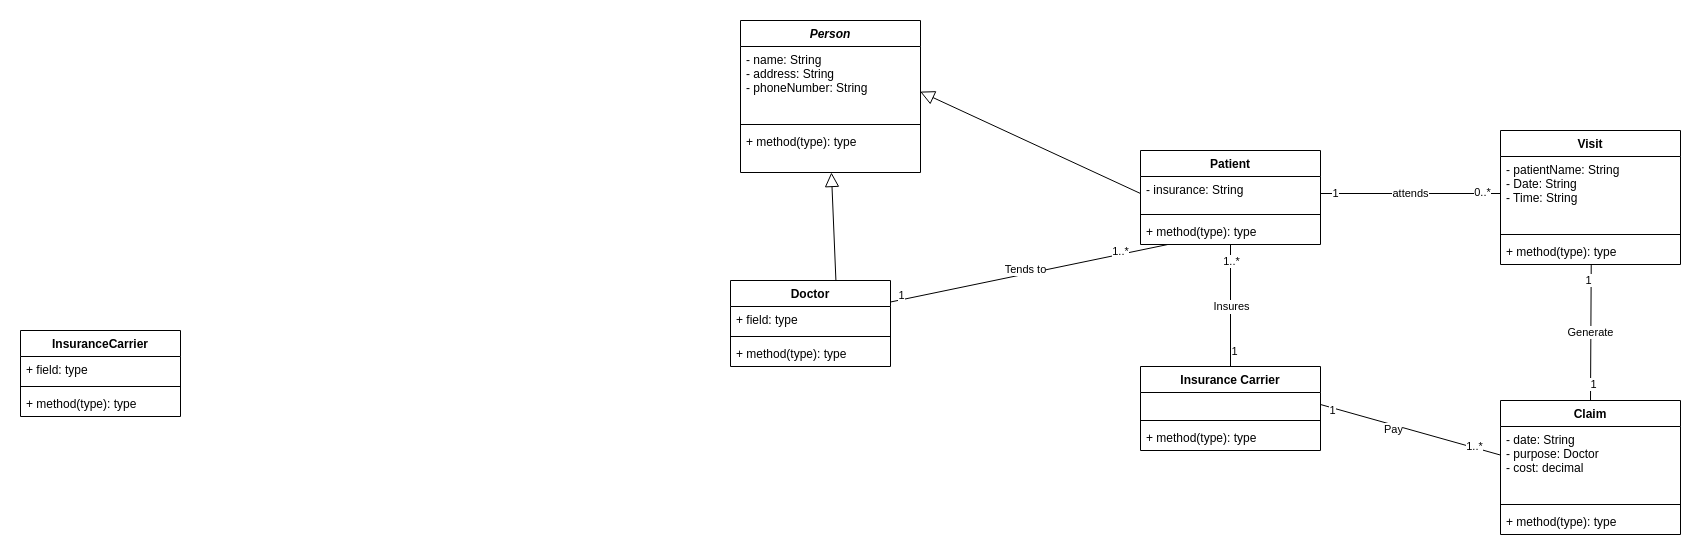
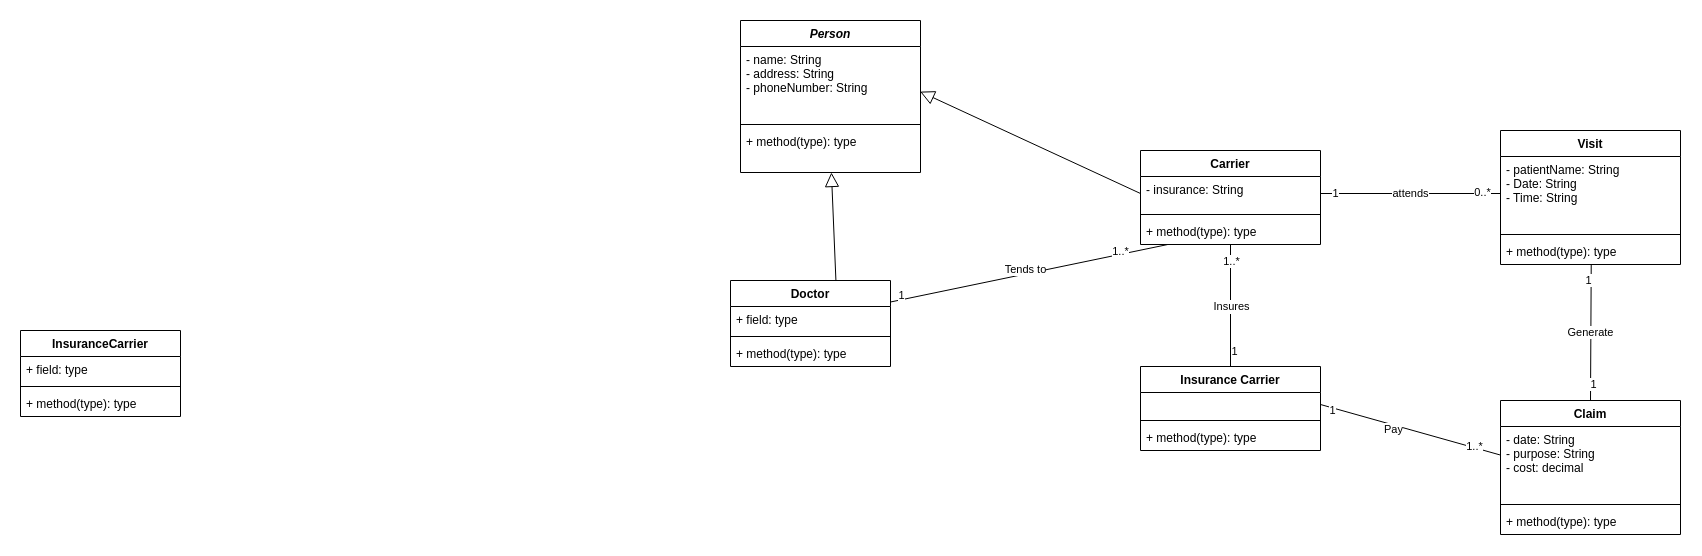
- <mxCell id="2" value="Patient" style="swimlane;fontStyle=1;align=center;verticalAlign=top;childLayout=stackLayout;horizontal=1;startSize=26;horizontalStack=0;resizeParent=1;resizeParentMax=0;resizeLast=0;collapsible=1;marginBottom=0;" vertex="1" parent="1"><mxGeometry x="1140" y="150" width="180" height="94" as="geometry" /></mxCell>
+ <mxCell id="2" value="Carrier" style="swimlane;fontStyle=1;align=center;verticalAlign=top;childLayout=stackLayout;horizontal=1;startSize=26;horizontalStack=0;resizeParent=1;resizeParentMax=0;resizeLast=0;collapsible=1;marginBottom=0;" vertex="1" parent="1"><mxGeometry x="1140" y="150" width="180" height="94" as="geometry" /></mxCell>
- <mxCell id="44" value="- date: String&#10;- purpose: Doctor&#10;- cost: decimal &#10;&#10;&#10;" style="text;strokeColor=none;fillColor=none;align=left;verticalAlign=top;spacingLeft=4;spacingRight=4;overflow=hidden;rotatable=0;points=[[0,0.5],[1,0.5]];portConstraint=eastwest;" vertex="1" parent="43"><mxGeometry y="26" width="180" height="74" as="geometry" /></mxCell>
+ <mxCell id="44" value="- date: String&#10;- purpose: String&#10;- cost: decimal &#10;&#10;&#10;" style="text;strokeColor=none;fillColor=none;align=left;verticalAlign=top;spacingLeft=4;spacingRight=4;overflow=hidden;rotatable=0;points=[[0,0.5],[1,0.5]];portConstraint=eastwest;" vertex="1" parent="43"><mxGeometry y="26" width="180" height="74" as="geometry" /></mxCell>
